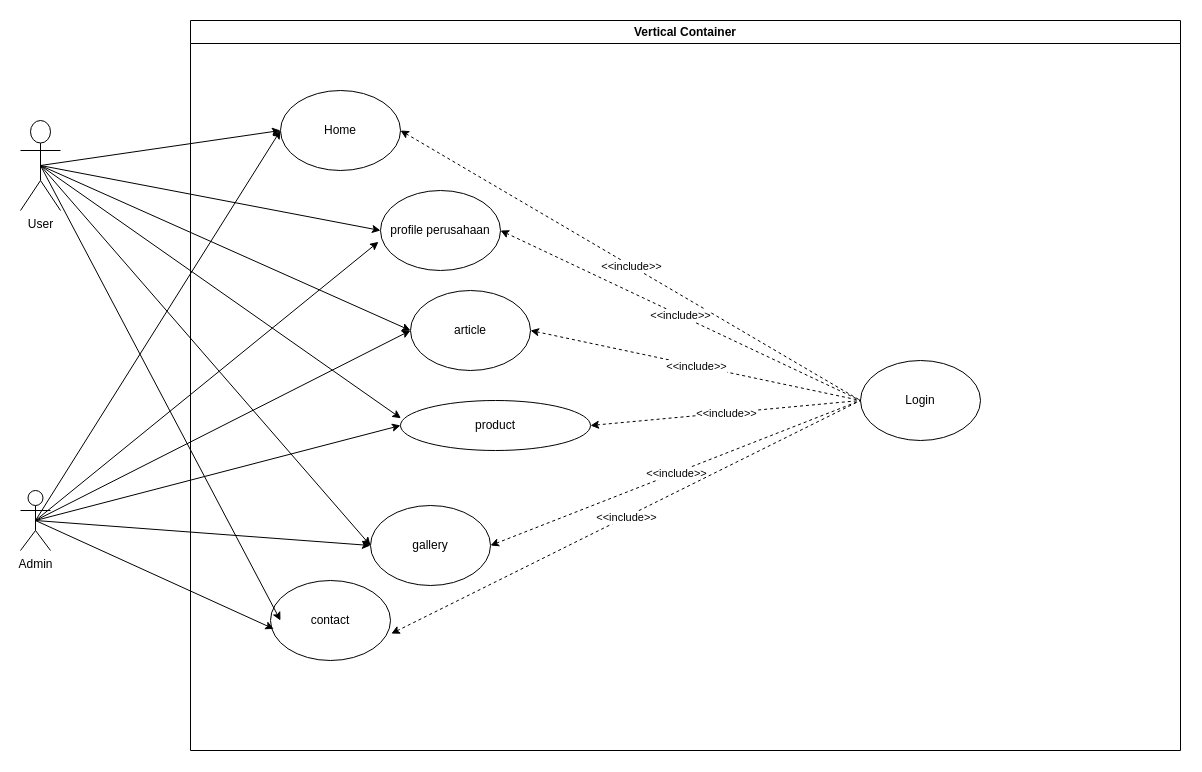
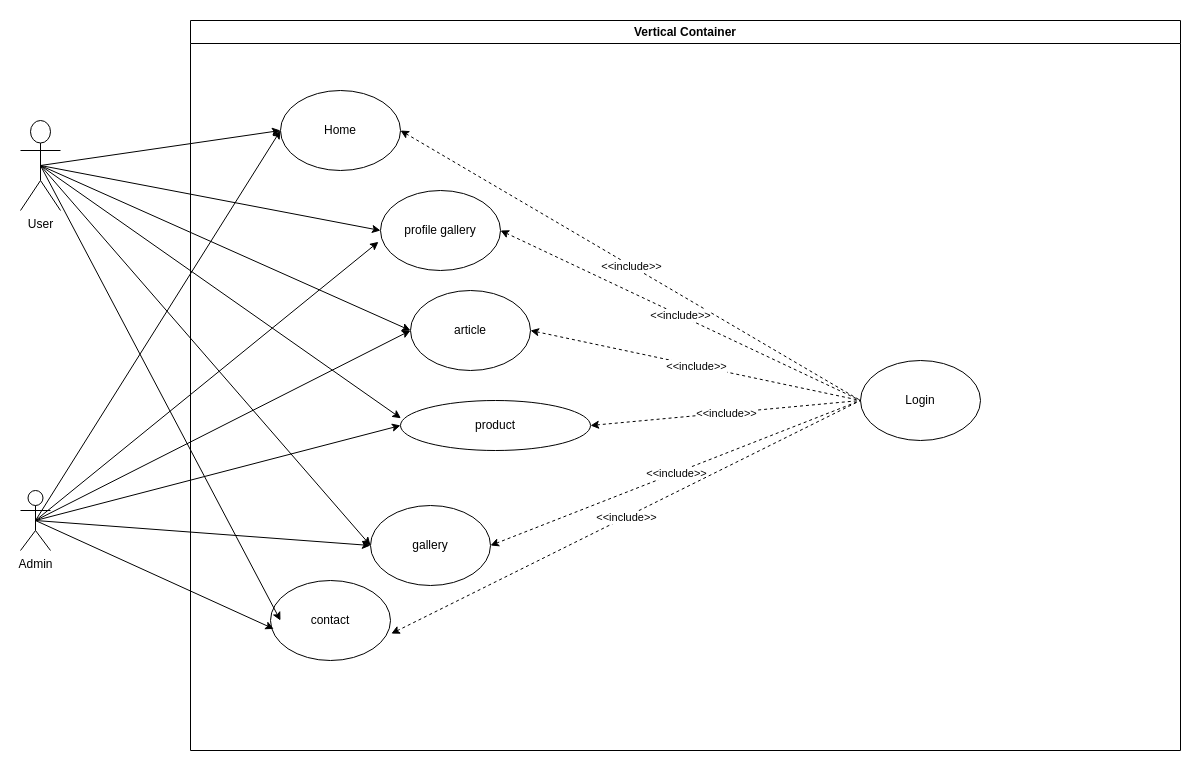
- <mxCell id="4" value="profile perusahaan" style="ellipse;whiteSpace=wrap;html=1;" parent="2" vertex="1"><mxGeometry x="190" y="170" width="120" height="80" as="geometry" /></mxCell>
+ <mxCell id="4" value="profile gallery" style="ellipse;whiteSpace=wrap;html=1;" parent="2" vertex="1"><mxGeometry x="190" y="170" width="120" height="80" as="geometry" /></mxCell>
